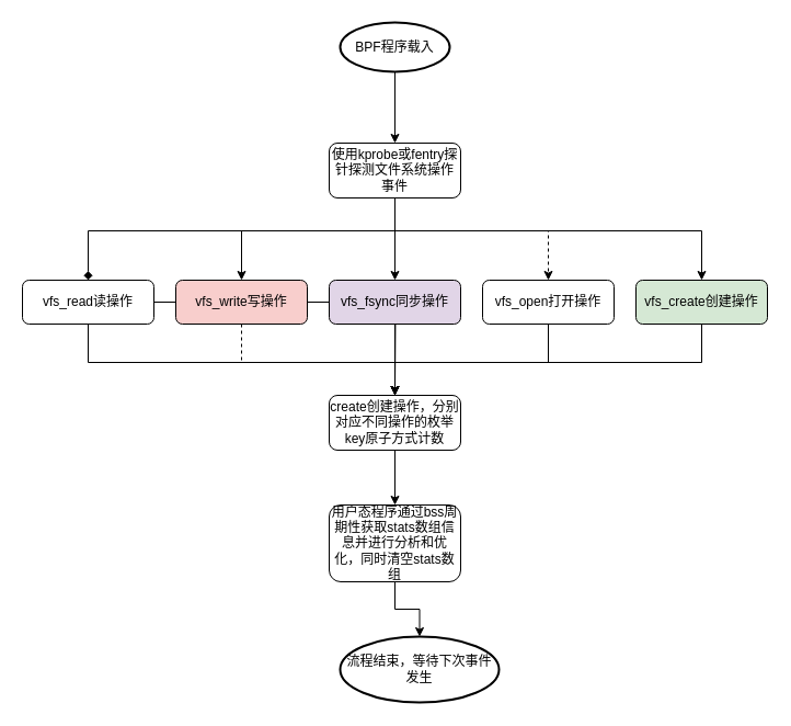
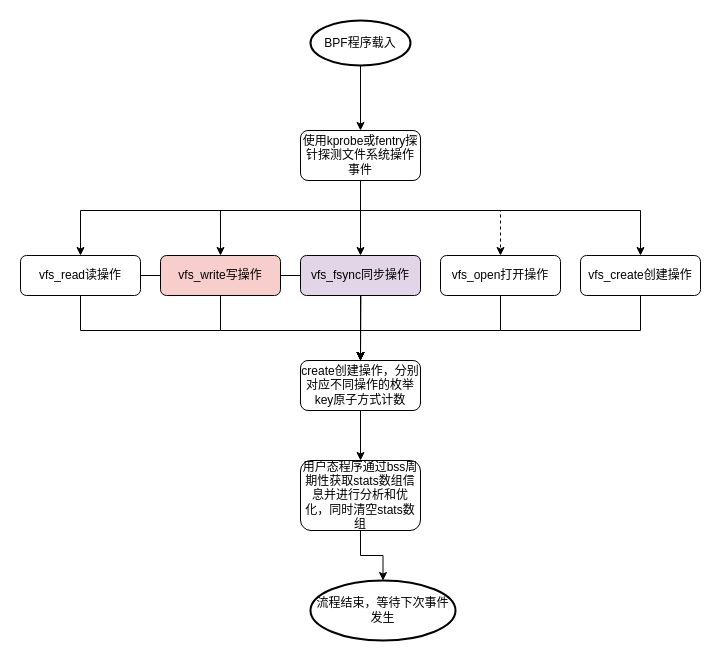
- <mxCell id="4" style="edgeStyle=orthogonalEdgeStyle;rounded=0;orthogonalLoop=1;jettySize=auto;html=1;endArrow=diamond;" edge="1" parent="1" source="9" target="12"><mxGeometry relative="1" as="geometry"><Array as="points"><mxPoint x="360" y="210" /><mxPoint x="80" y="210" /></Array></mxGeometry></mxCell>
+ <mxCell id="4" style="edgeStyle=orthogonalEdgeStyle;rounded=0;orthogonalLoop=1;jettySize=auto;html=1;" edge="1" parent="1" source="9" target="12"><mxGeometry relative="1" as="geometry"><Array as="points"><mxPoint x="360" y="210" /><mxPoint x="80" y="210" /></Array></mxGeometry></mxCell>
- <mxCell id="20" value="vfs_create创建操作" style="rounded=1;whiteSpace=wrap;html=1;fontSize=12;glass=0;strokeWidth=1;shadow=0;fillColor=#d5e8d4;" vertex="1" parent="1"><mxGeometry x="580" y="255" width="120" height="40" as="geometry" /></mxCell>
+ <mxCell id="20" value="vfs_create创建操作" style="rounded=1;whiteSpace=wrap;html=1;fontSize=12;glass=0;strokeWidth=1;shadow=0;" vertex="1" parent="1"><mxGeometry x="580" y="255" width="120" height="40" as="geometry" /></mxCell>
- <mxCell id="13" style="edgeStyle=orthogonalEdgeStyle;rounded=0;orthogonalLoop=1;jettySize=auto;html=1;entryX=0.5;entryY=0;entryDx=0;entryDy=0;dashed=1;" edge="1" parent="1" source="14" target="22"><mxGeometry relative="1" as="geometry"><Array as="points"><mxPoint x="220" y="330" /><mxPoint x="360" y="330" /></Array></mxGeometry></mxCell>
+ <mxCell id="13" style="edgeStyle=orthogonalEdgeStyle;rounded=0;orthogonalLoop=1;jettySize=auto;html=1;entryX=0.5;entryY=0;entryDx=0;entryDy=0;" edge="1" parent="1" source="14" target="22"><mxGeometry relative="1" as="geometry"><Array as="points"><mxPoint x="220" y="330" /><mxPoint x="360" y="330" /></Array></mxGeometry></mxCell>
